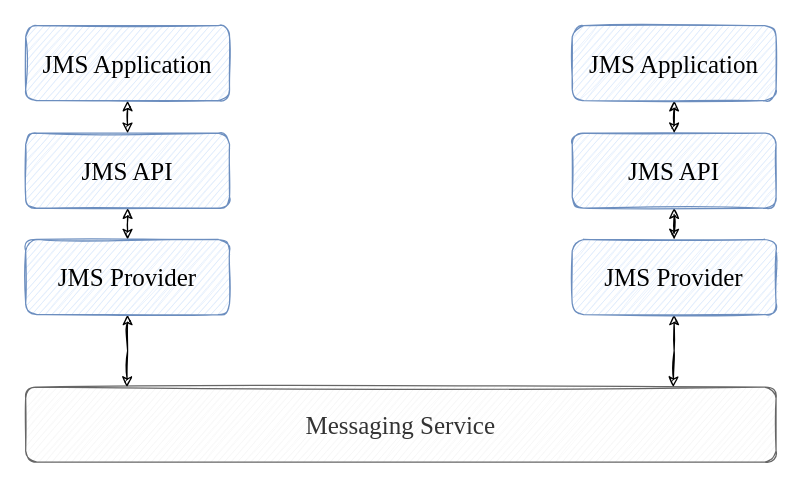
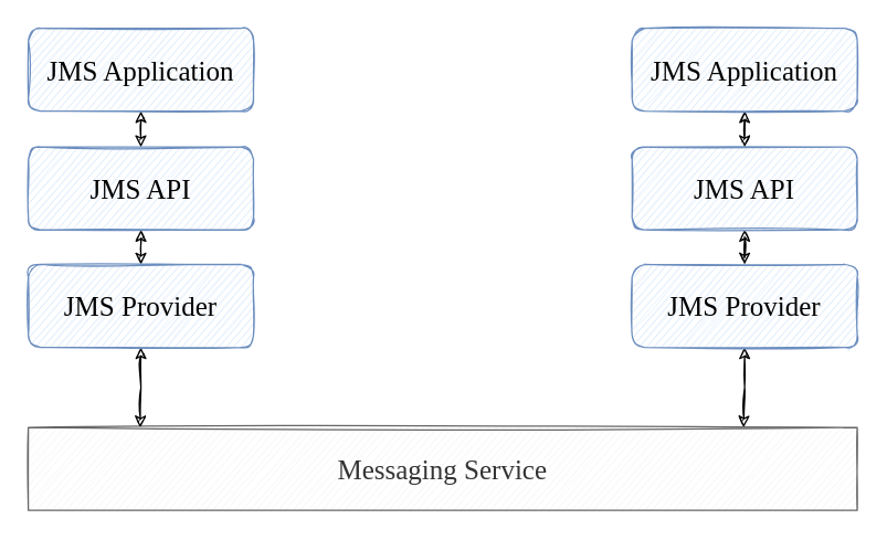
- <mxCell id="4" value="Messaging Service" style="rounded=1;whiteSpace=wrap;html=1;sketch=1;hachureGap=4;fontFamily=Architects Daughter;fontSource=https%3A%2F%2Ffonts.googleapis.com%2Fcss%3Ffamily%3DArchitects%2BDaughter;fontSize=20;fillColor=#f5f5f5;strokeColor=#666666;fontColor=#333333;" vertex="1" parent="1"><mxGeometry x="20" y="309" width="600" height="60" as="geometry" /></mxCell>
+ <mxCell id="4" value="Messaging Service" style="whiteSpace=wrap;html=1;sketch=1;hachureGap=4;fontFamily=Architects Daughter;fontSource=https%3A%2F%2Ffonts.googleapis.com%2Fcss%3Ffamily%3DArchitects%2BDaughter;fontSize=20;fillColor=#f5f5f5;strokeColor=#666666;fontColor=#333333;rounded=0;" vertex="1" parent="1"><mxGeometry x="20" y="309" width="600" height="60" as="geometry" /></mxCell>
